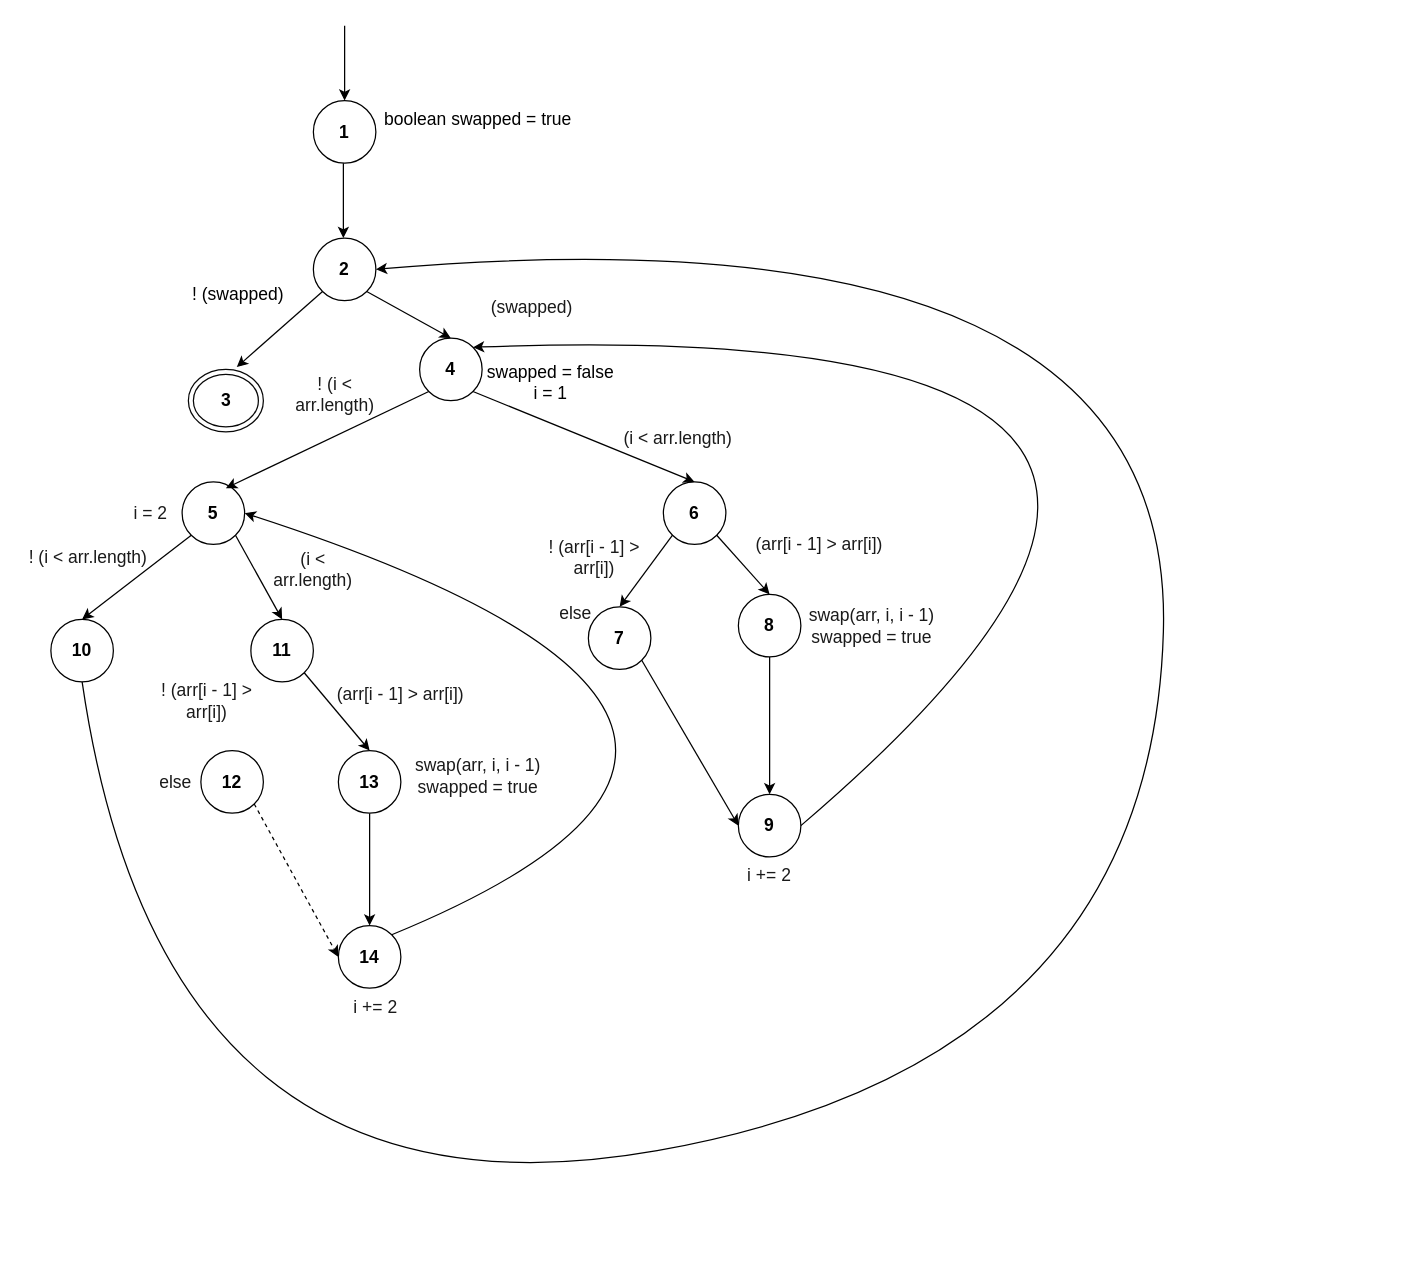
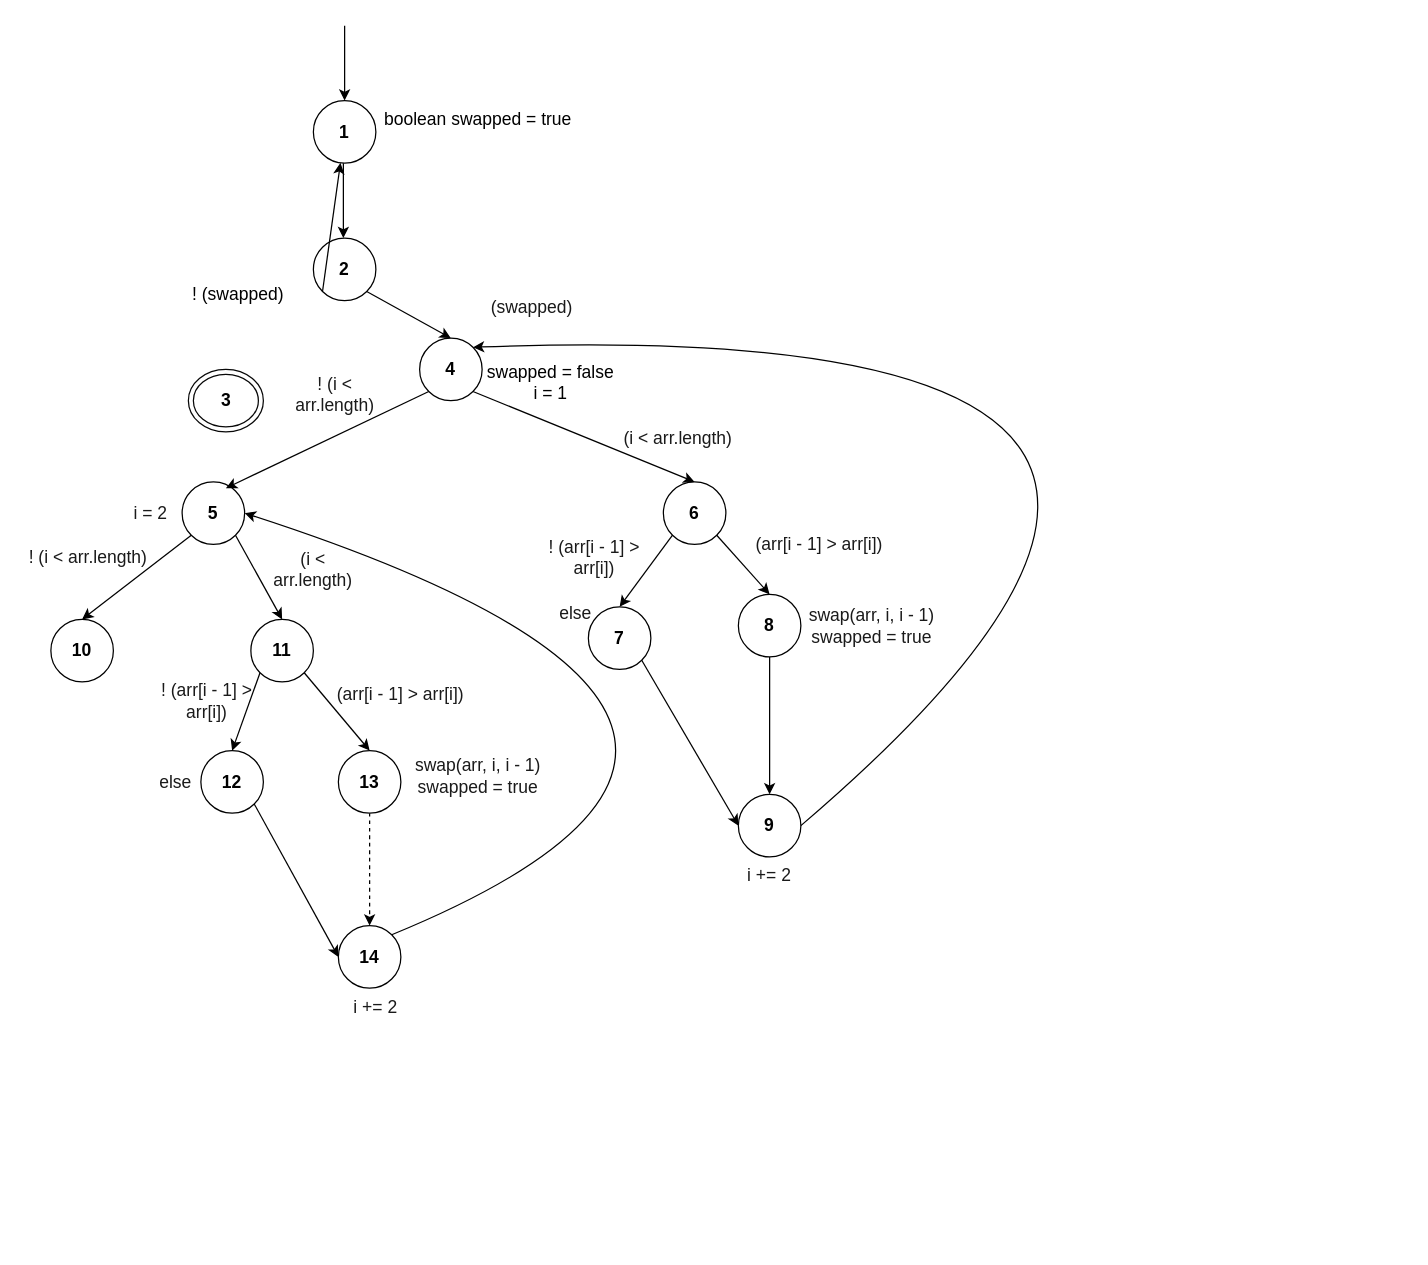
- <mxCell id="10" value="" style="endArrow=classic;html=1;rounded=0;fontSize=14;entryX=0.645;entryY=-0.036;entryDx=0;entryDy=0;entryPerimeter=0;exitX=0;exitY=1;exitDx=0;exitDy=0;" parent="1" source="4" target="9" edge="1"><mxGeometry width="50" height="50" relative="1" as="geometry"><mxPoint x="284" y="140" as="sourcePoint" /><mxPoint x="284" y="200" as="targetPoint" /></mxGeometry></mxCell>
+ <mxCell id="10" value="" style="endArrow=classic;html=1;rounded=0;fontSize=14;exitX=0;exitY=1;exitDx=0;exitDy=0;" parent="1" source="4" target="2" edge="1"><mxGeometry width="50" height="50" relative="1" as="geometry"><mxPoint x="284" y="140" as="sourcePoint" /><mxPoint x="284" y="200" as="targetPoint" /></mxGeometry></mxCell>
+ <mxCell id="43" value="" style="endArrow=classic;html=1;rounded=0;fontSize=14;entryX=0.5;entryY=0;entryDx=0;entryDy=0;exitX=0;exitY=1;exitDx=0;exitDy=0;" parent="1" source="32" target="36" edge="1"><mxGeometry width="50" height="50" relative="1" as="geometry"><mxPoint x="122.322" y="478.838" as="sourcePoint" /><mxPoint x="75" y="556.16" as="targetPoint" /></mxGeometry></mxCell>
- <mxCell id="41" style="edgeStyle=orthogonalEdgeStyle;curved=1;orthogonalLoop=1;jettySize=auto;html=1;entryX=0.5;entryY=0;entryDx=0;entryDy=0;fontSize=14;fontColor=#1A1A1A;" parent="1" source="42" target="46" edge="1"><mxGeometry relative="1" as="geometry" /></mxCell>
+ <mxCell id="41" style="edgeStyle=orthogonalEdgeStyle;curved=1;orthogonalLoop=1;jettySize=auto;html=1;entryX=0.5;entryY=0;entryDx=0;entryDy=0;fontSize=14;fontColor=#1A1A1A;dashed=1;" parent="1" source="42" target="46" edge="1"><mxGeometry relative="1" as="geometry" /></mxCell>
- <mxCell id="47" value="" style="endArrow=classic;html=1;rounded=0;fontSize=14;entryX=0;entryY=0.5;entryDx=0;entryDy=0;exitX=1;exitY=1;exitDx=0;exitDy=0;dashed=1;" parent="1" source="36" target="46" edge="1"><mxGeometry width="50" height="50" relative="1" as="geometry"><mxPoint x="172.322" y="598.838" as="sourcePoint" /><mxPoint x="140" y="676.16" as="targetPoint" /></mxGeometry></mxCell>
+ <mxCell id="47" value="" style="endArrow=classic;html=1;rounded=0;fontSize=14;entryX=0;entryY=0.5;entryDx=0;entryDy=0;exitX=1;exitY=1;exitDx=0;exitDy=0;" parent="1" source="36" target="46" edge="1"><mxGeometry width="50" height="50" relative="1" as="geometry"><mxPoint x="172.322" y="598.838" as="sourcePoint" /><mxPoint x="140" y="676.16" as="targetPoint" /></mxGeometry></mxCell>
- <mxCell id="45" value="" style="endArrow=classic;html=1;fontSize=14;fontColor=#1A1A1A;curved=1;exitX=0.5;exitY=1;exitDx=0;exitDy=0;entryX=1;entryY=0.5;entryDx=0;entryDy=0;" parent="1" source="33" target="4" edge="1"><mxGeometry width="50" height="50" relative="1" as="geometry"><mxPoint x="360" y="610" as="sourcePoint" /><mxPoint x="160" y="881.039" as="targetPoint" /><Array as="points"><mxPoint x="130" y="990" /><mxPoint x="920" y="850" /><mxPoint x="940" y="160" /></Array></mxGeometry></mxCell>
